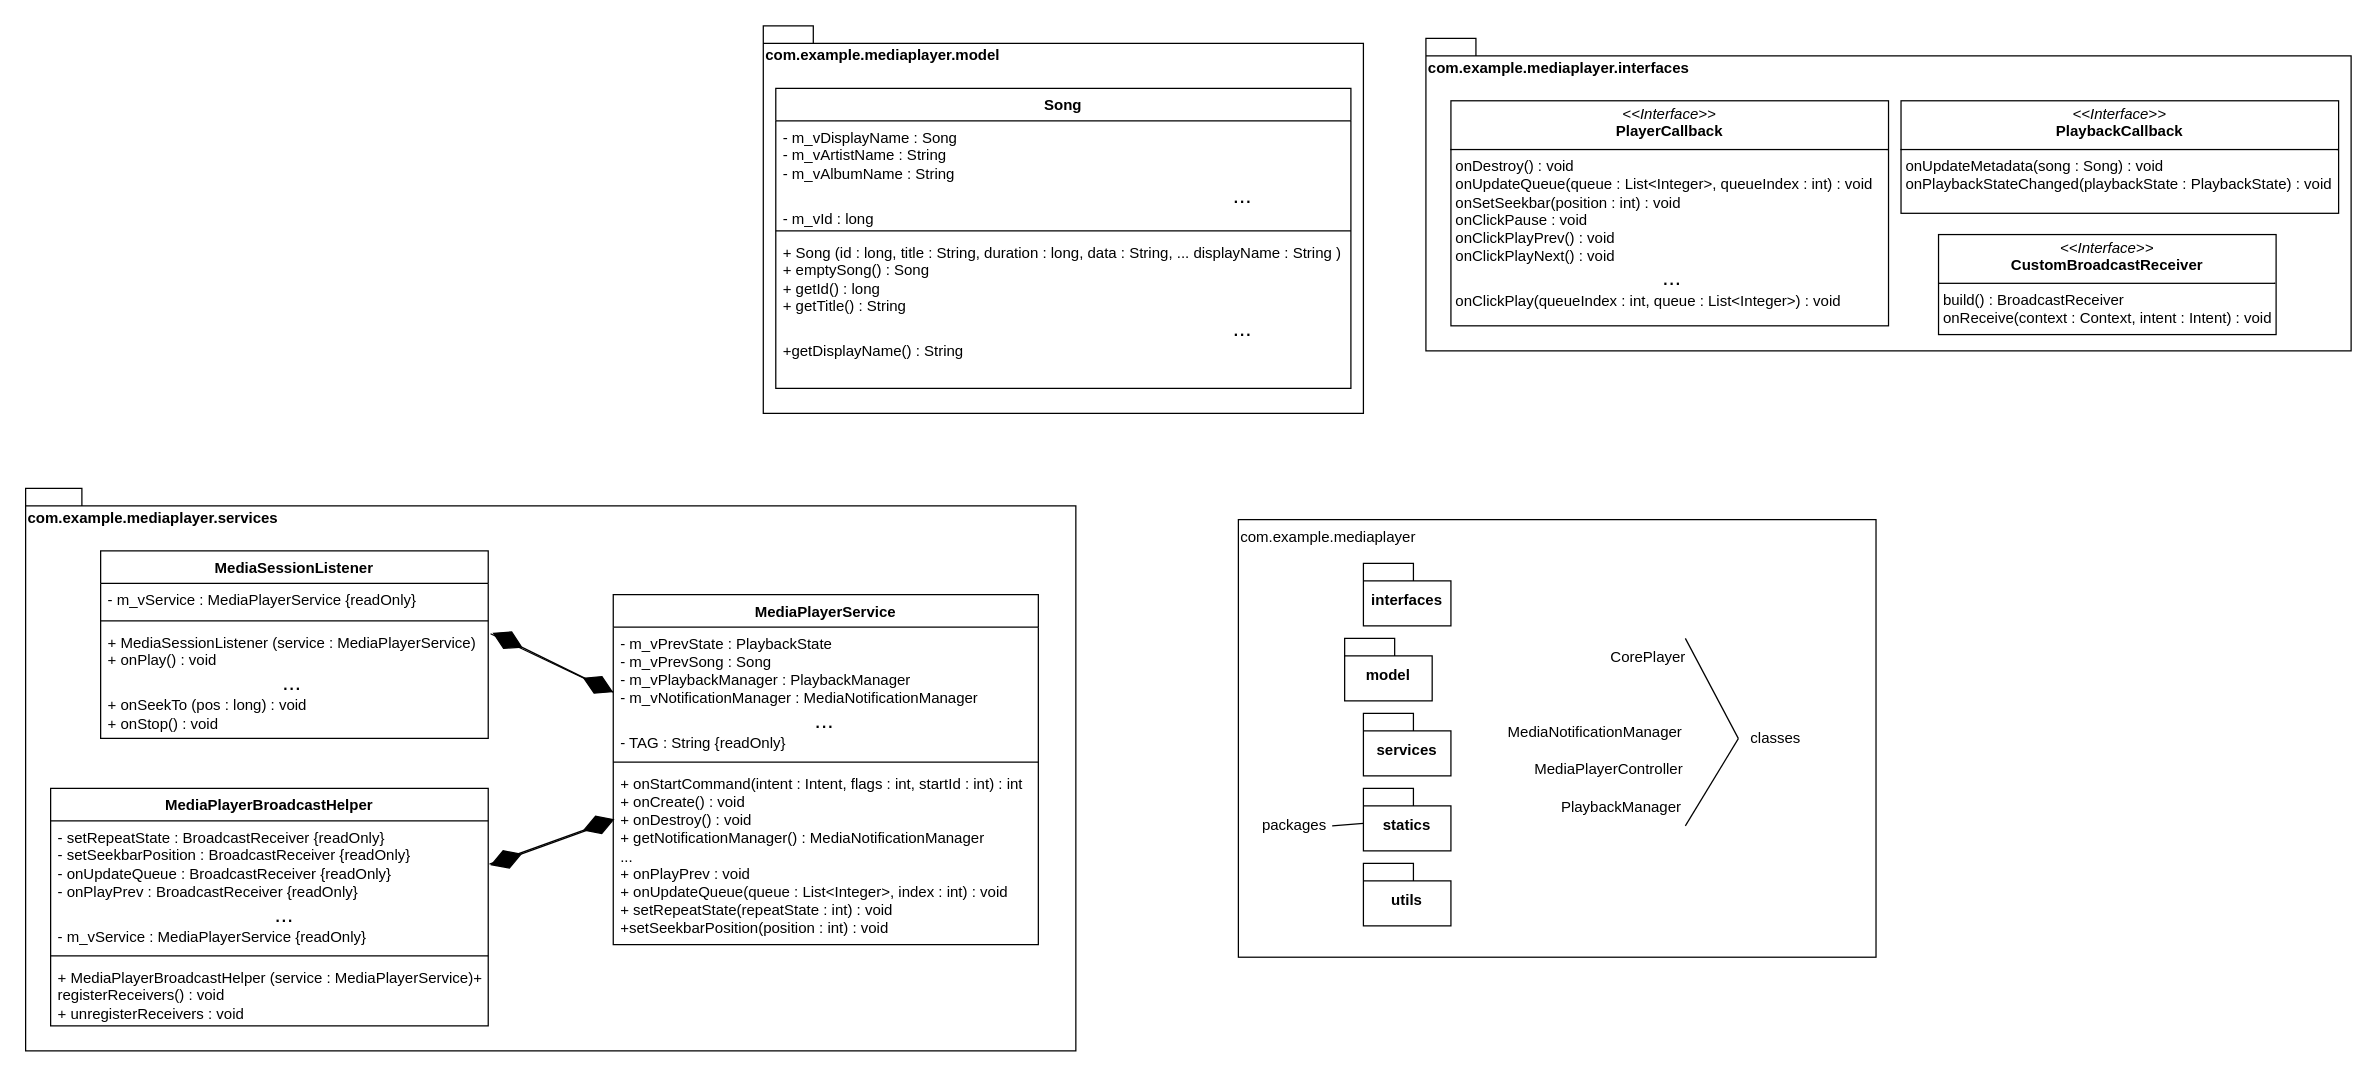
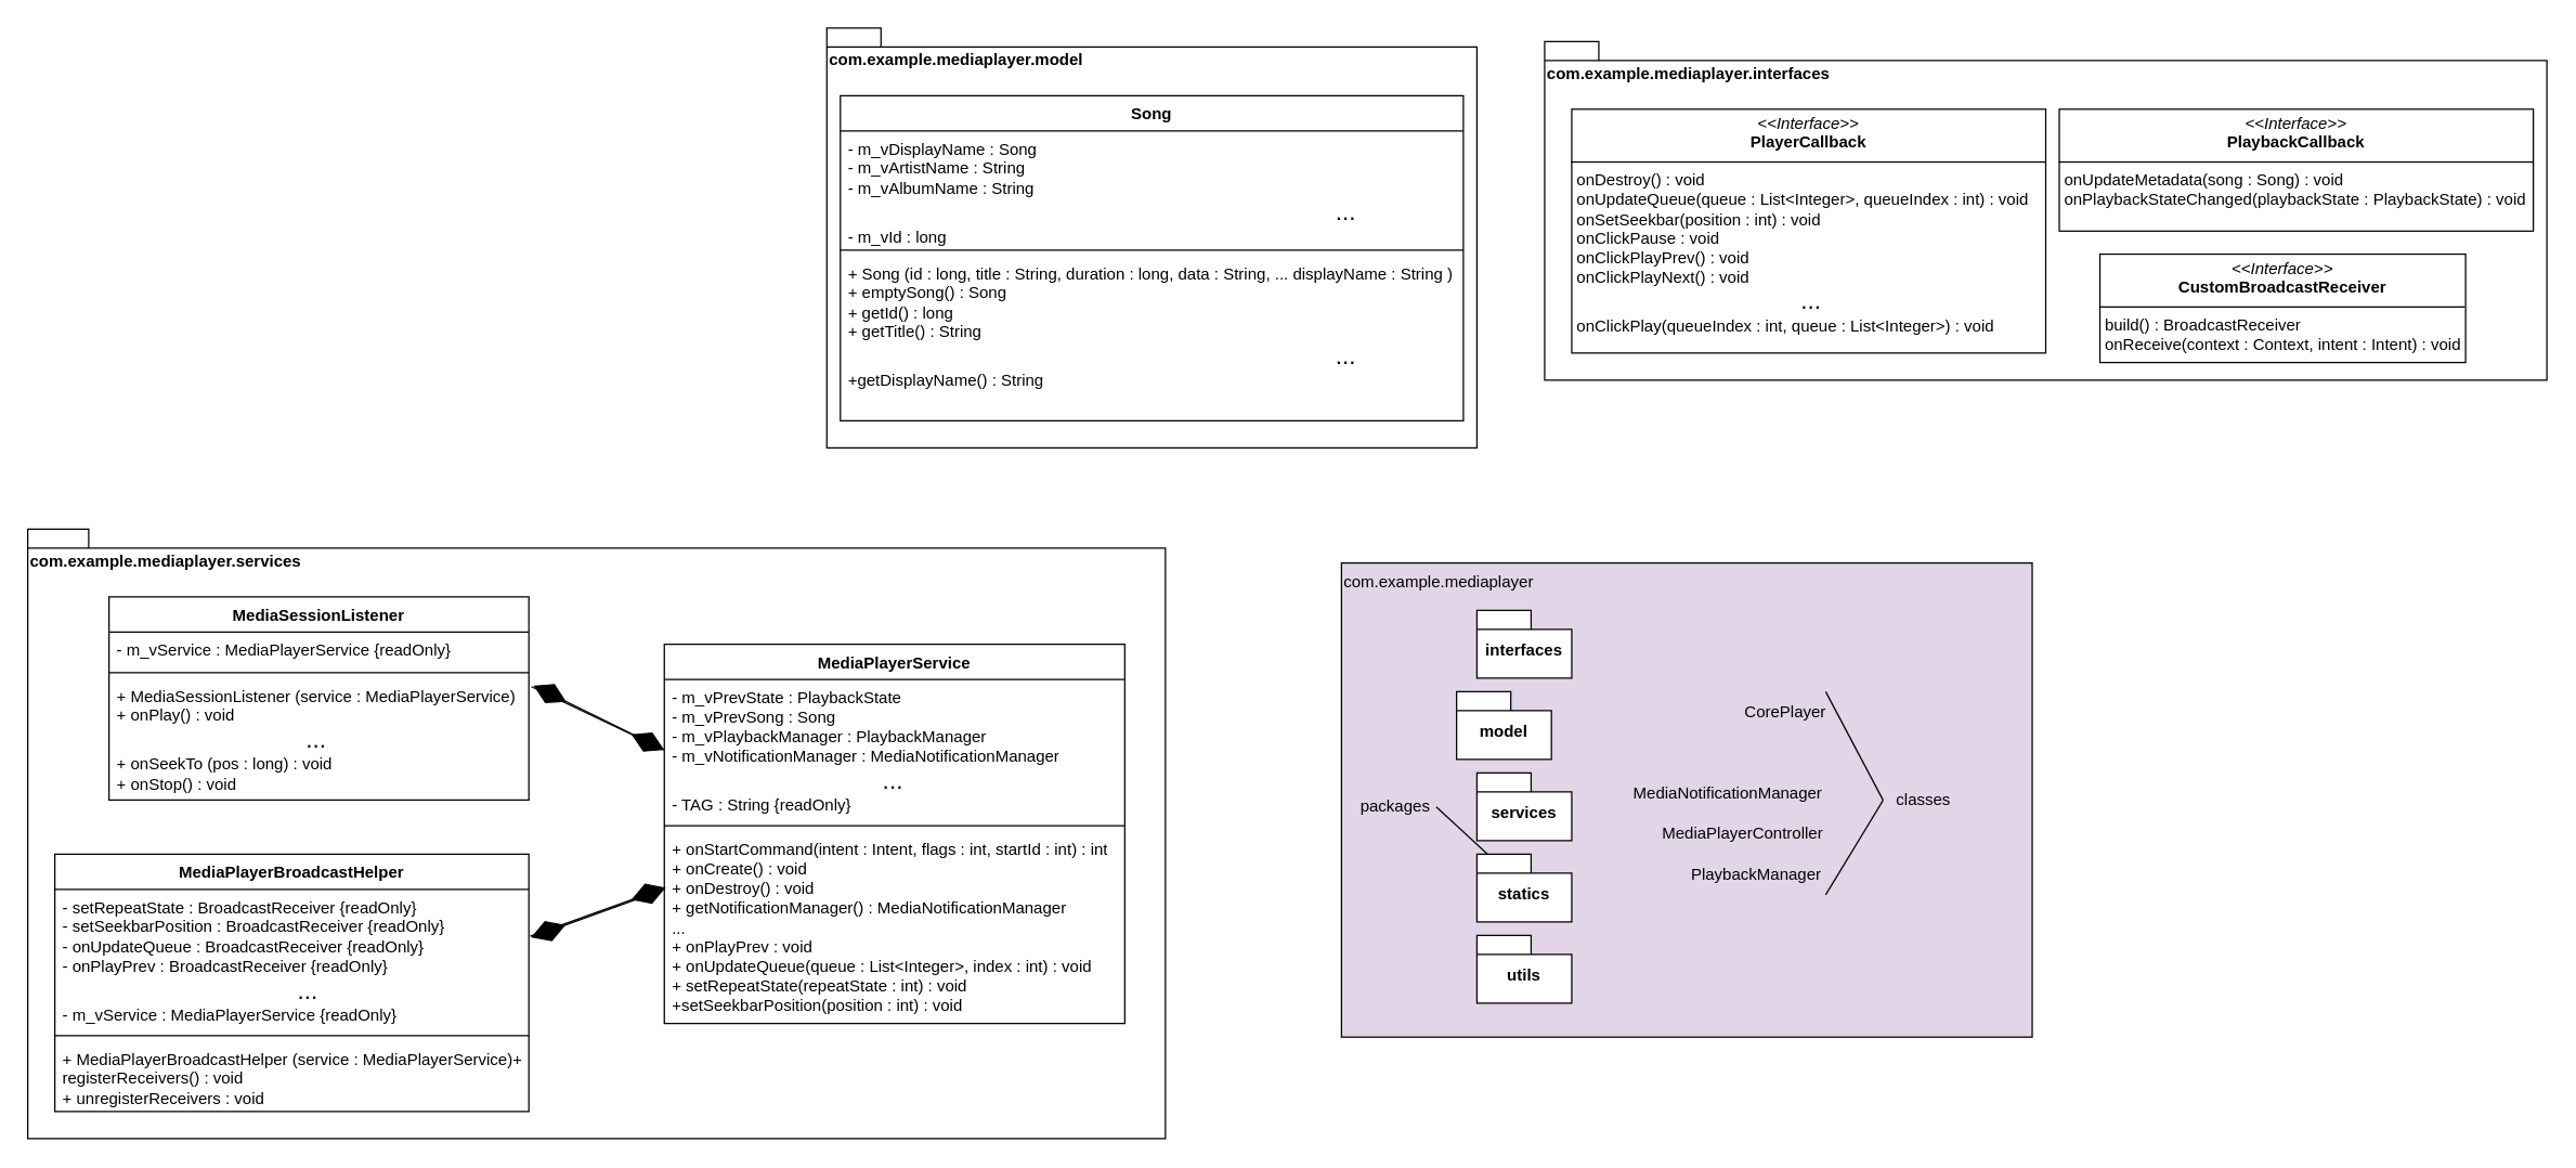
- <mxCell id="5" value="&lt;div align=&quot;left&quot;&gt;com.example.mediaplayer&lt;/div&gt;" style="rounded=0;whiteSpace=wrap;html=1;align=left;verticalAlign=top;" vertex="1" parent="1"><mxGeometry x="990" y="415" width="510" height="350" as="geometry" /></mxCell>
+ <mxCell id="5" value="&lt;div align=&quot;left&quot;&gt;com.example.mediaplayer&lt;/div&gt;" style="rounded=0;whiteSpace=wrap;html=1;align=left;verticalAlign=top;fillColor=#e1d5e7;" vertex="1" parent="1"><mxGeometry x="990" y="415" width="510" height="350" as="geometry" /></mxCell>
- <mxCell id="19" value="&lt;div&gt;packages&lt;/div&gt;" style="text;html=1;align=center;verticalAlign=middle;whiteSpace=wrap;rounded=0;" vertex="1" parent="1"><mxGeometry x="1005" y="645" width="60" height="30" as="geometry" /></mxCell>
+ <mxCell id="19" value="&lt;div&gt;packages&lt;/div&gt;" style="text;html=1;align=center;verticalAlign=middle;whiteSpace=wrap;rounded=0;" vertex="1" parent="1"><mxGeometry x="1000" y="580" width="60" height="30" as="geometry" /></mxCell>
